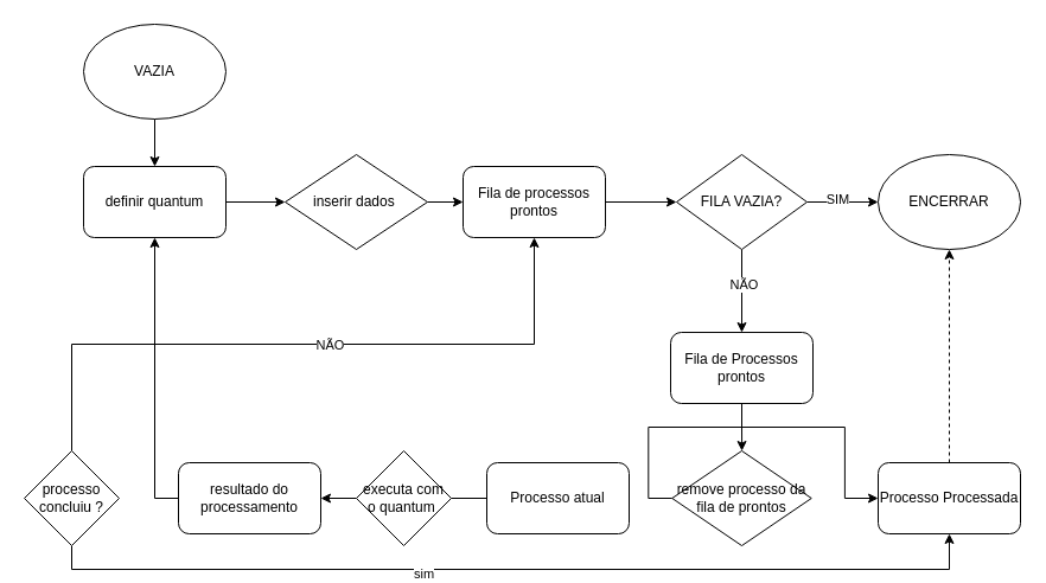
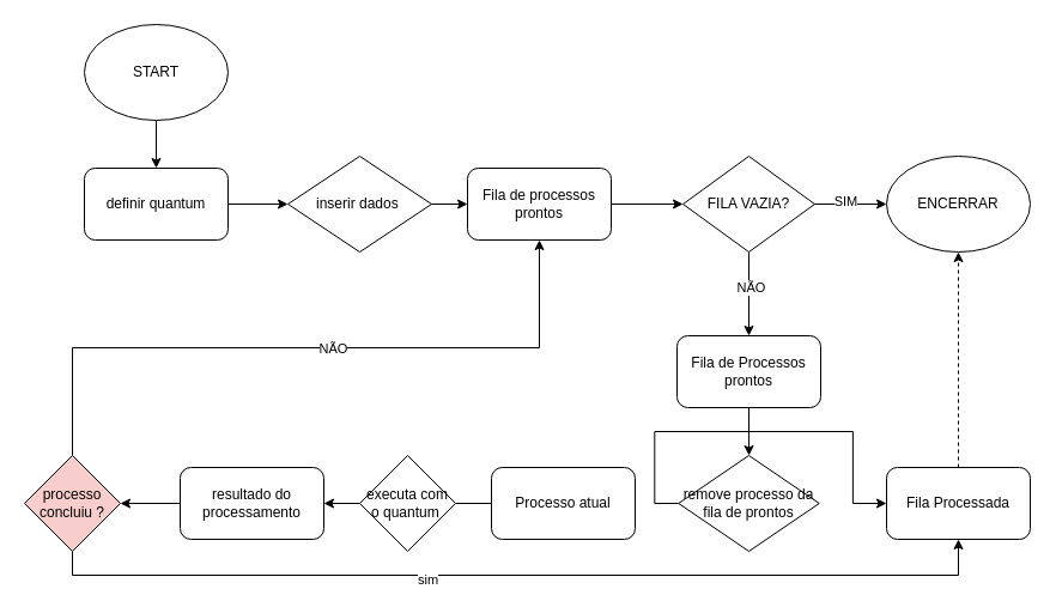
- <mxCell id="3" value="VAZIA" style="ellipse;whiteSpace=wrap;html=1;" vertex="1" parent="1"><mxGeometry x="70" y="20" width="120" height="80" as="geometry" /></mxCell>
+ <mxCell id="3" value="START" style="ellipse;whiteSpace=wrap;html=1;" vertex="1" parent="1"><mxGeometry x="70" y="20" width="120" height="80" as="geometry" /></mxCell>
- <mxCell id="24" style="edgeStyle=orthogonalEdgeStyle;rounded=0;orthogonalLoop=1;jettySize=auto;html=1;exitX=0;exitY=0.5;exitDx=0;exitDy=0;" edge="1" parent="1" source="25" target="5"><mxGeometry relative="1" as="geometry"><mxPoint x="110" y="420" as="targetPoint" /></mxGeometry></mxCell>
+ <mxCell id="24" style="edgeStyle=orthogonalEdgeStyle;rounded=0;orthogonalLoop=1;jettySize=auto;html=1;exitX=0;exitY=0.5;exitDx=0;exitDy=0;" edge="1" parent="1" source="25" target="30"><mxGeometry relative="1" as="geometry"><mxPoint x="110" y="420" as="targetPoint" /></mxGeometry></mxCell>
- <mxCell id="30" value="processo concluiu ?" style="rhombus;whiteSpace=wrap;html=1;" vertex="1" parent="1"><mxGeometry x="20" y="380" width="80" height="80" as="geometry" /></mxCell>
+ <mxCell id="30" value="processo concluiu ?" style="rhombus;whiteSpace=wrap;html=1;fillColor=#f8cecc;" vertex="1" parent="1"><mxGeometry x="20" y="380" width="80" height="80" as="geometry" /></mxCell>
- <mxCell id="32" value="Processo Processada" style="rounded=1;whiteSpace=wrap;html=1;" vertex="1" parent="1"><mxGeometry x="740" y="390" width="120" height="60" as="geometry" /></mxCell>
+ <mxCell id="32" value="Fila Processada" style="rounded=1;whiteSpace=wrap;html=1;" vertex="1" parent="1"><mxGeometry x="740" y="390" width="120" height="60" as="geometry" /></mxCell>
